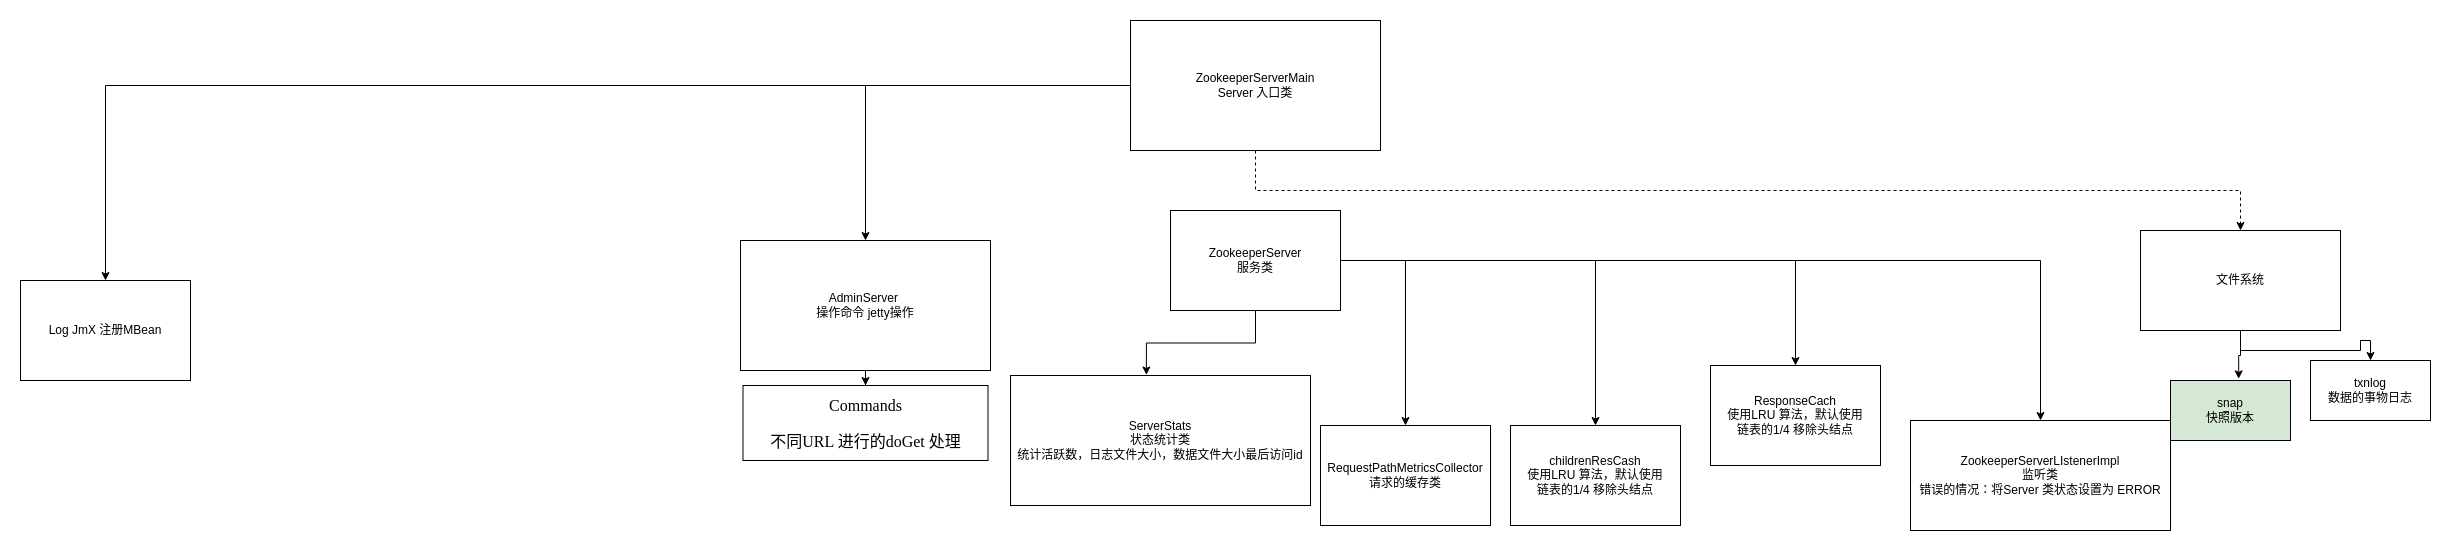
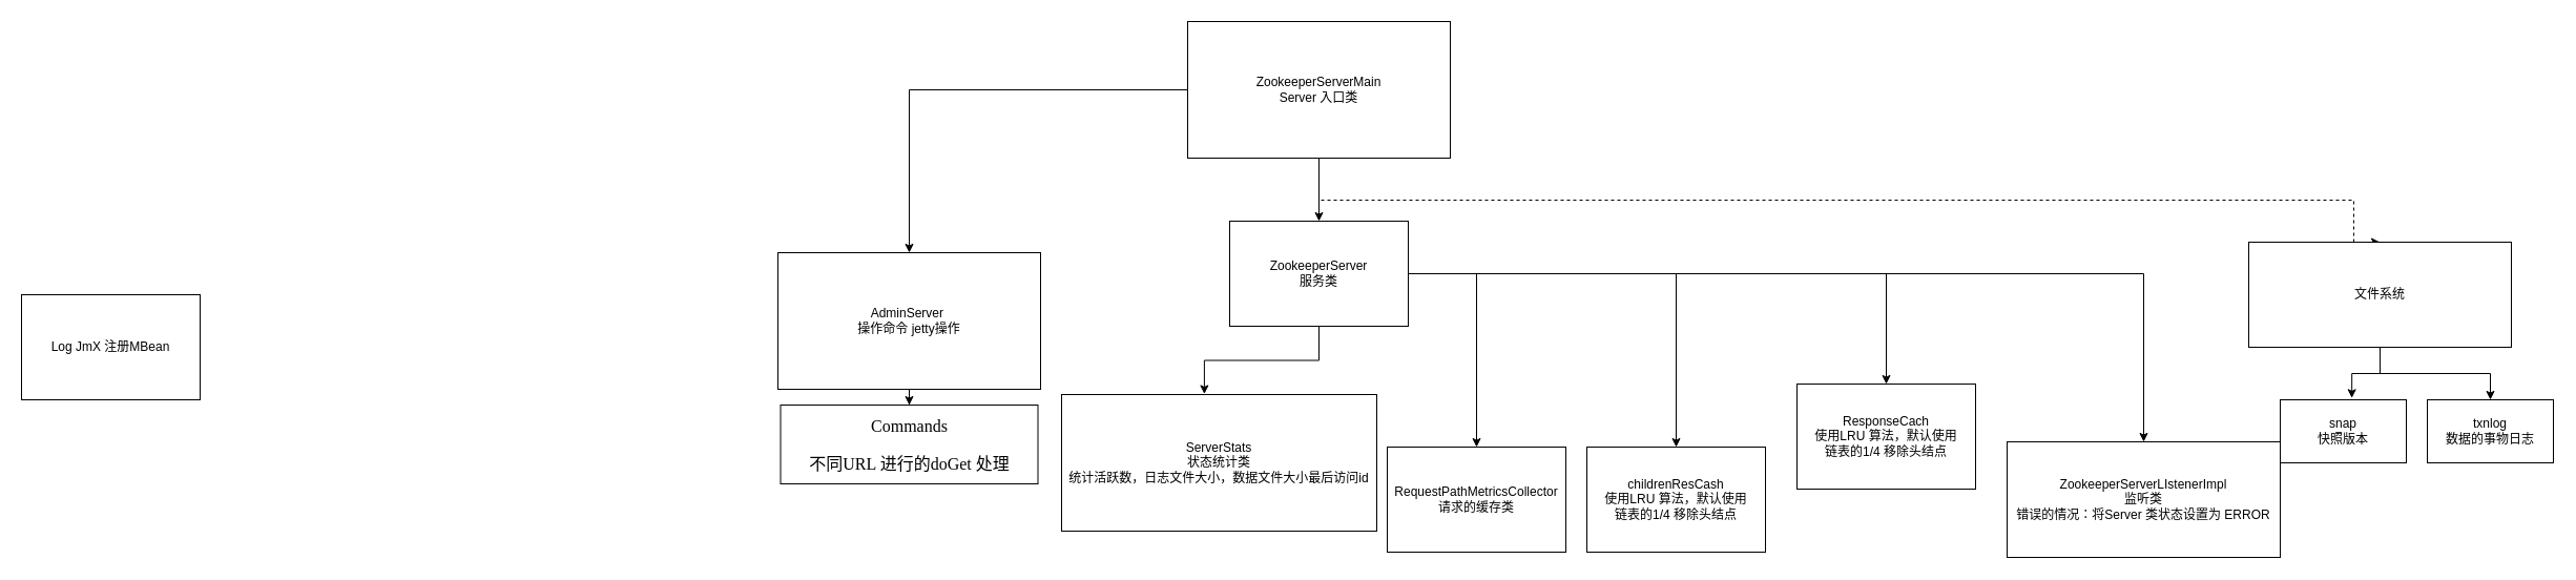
- <mxCell id="2" style="edgeStyle=orthogonalEdgeStyle;rounded=0;orthogonalLoop=1;jettySize=auto;html=1;entryX=0.5;entryY=0;entryDx=0;entryDy=0;" edge="1" parent="1" source="5" target="6"><mxGeometry relative="1" as="geometry" /></mxCell>
+ <mxCell id="2" style="edgeStyle=orthogonalEdgeStyle;rounded=0;orthogonalLoop=1;jettySize=auto;html=1;" edge="1" parent="1" source="5" target="18"><mxGeometry relative="1" as="geometry" /></mxCell>
- <mxCell id="9" value="文件系统&lt;br&gt;" style="rounded=0;whiteSpace=wrap;html=1;" vertex="1" parent="1"><mxGeometry x="2140" y="230" width="200" height="100" as="geometry" /></mxCell>
+ <mxCell id="9" value="文件系统&lt;br&gt;" style="rounded=0;whiteSpace=wrap;html=1;" vertex="1" parent="1"><mxGeometry x="2140" y="230" width="250" height="100" as="geometry" /></mxCell>
- <mxCell id="11" value="txnlog&lt;br&gt;数据的事物日志" style="rounded=0;whiteSpace=wrap;html=1;" vertex="1" parent="1"><mxGeometry x="2310" y="360" width="120" height="60" as="geometry" /></mxCell>
+ <mxCell id="11" value="txnlog&lt;br&gt;数据的事物日志" style="rounded=0;whiteSpace=wrap;html=1;" vertex="1" parent="1"><mxGeometry x="2310" y="380" width="120" height="60" as="geometry" /></mxCell>
- <mxCell id="10" value="snap&lt;br&gt;快照版本" style="rounded=0;whiteSpace=wrap;html=1;fillColor=#d5e8d4;" vertex="1" parent="1"><mxGeometry x="2170" y="380" width="120" height="60" as="geometry" /></mxCell>
+ <mxCell id="10" value="snap&lt;br&gt;快照版本" style="rounded=0;whiteSpace=wrap;html=1;" vertex="1" parent="1"><mxGeometry x="2170" y="380" width="120" height="60" as="geometry" /></mxCell>
